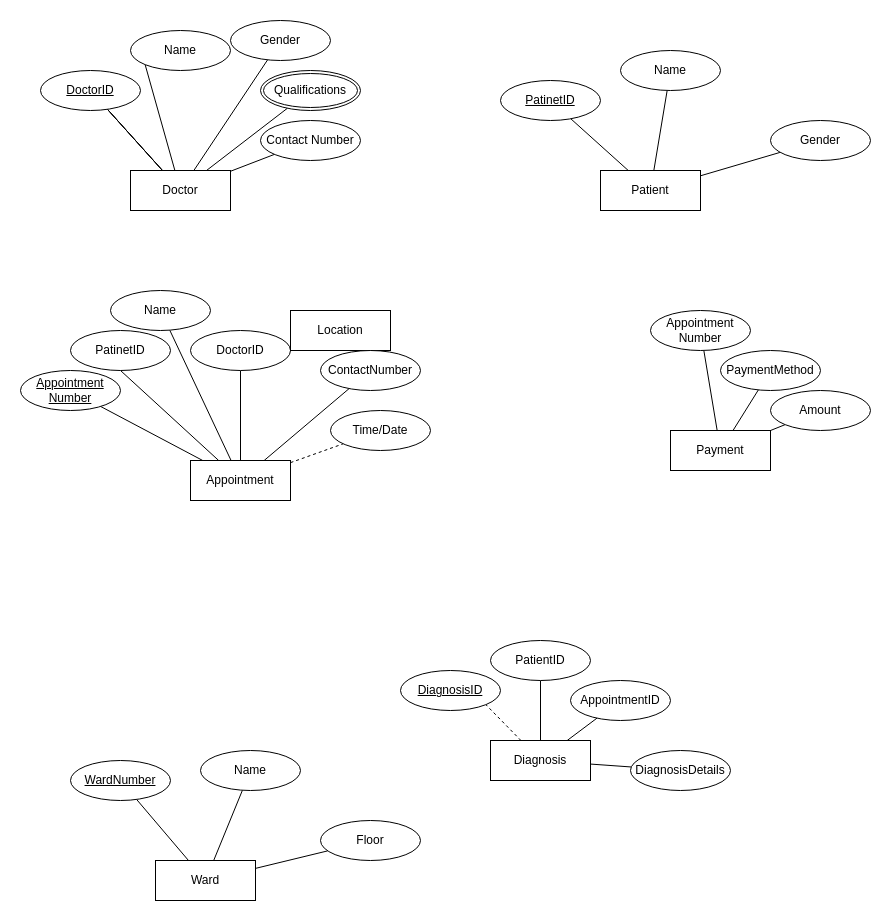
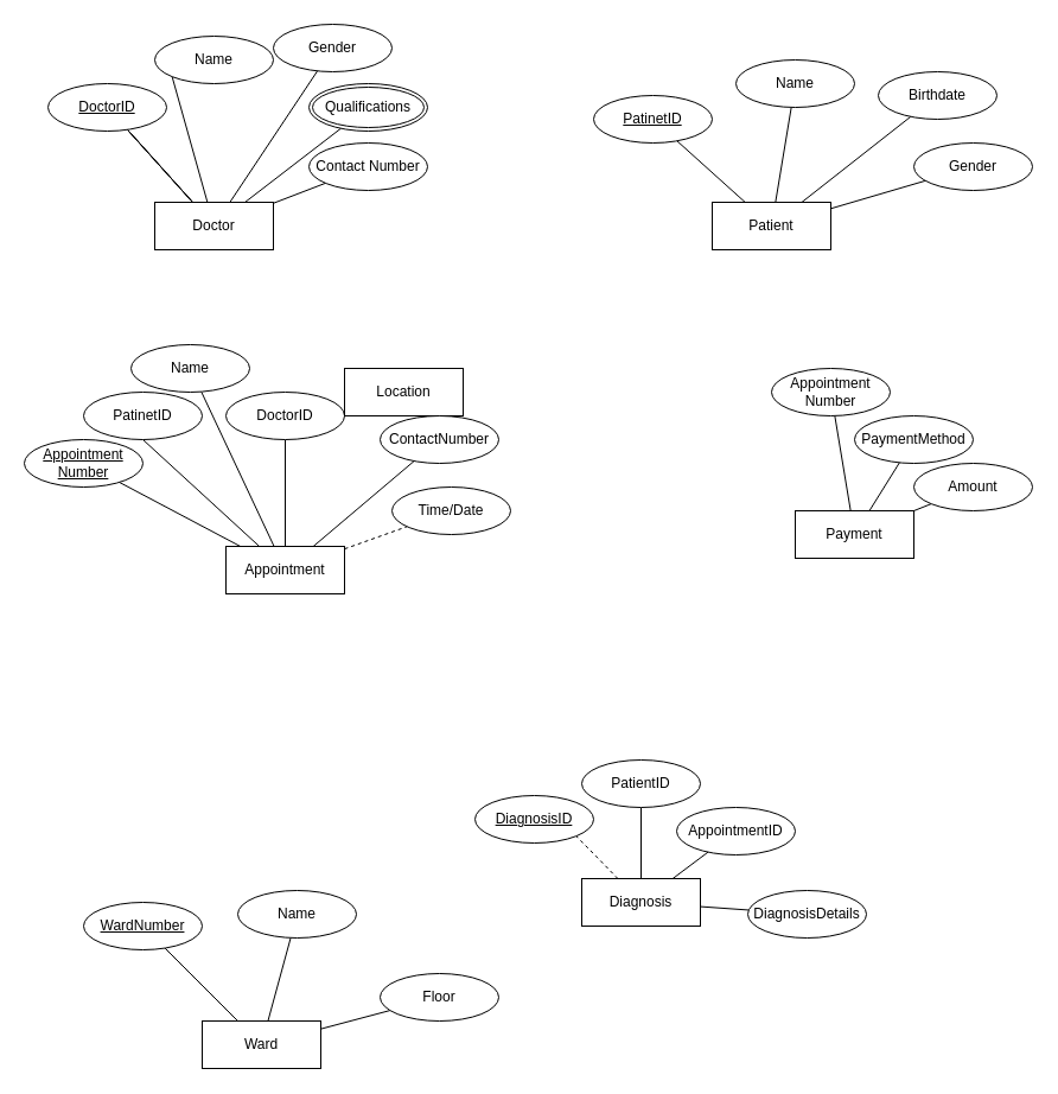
+ <mxCell id="39" value="Birthdate" style="ellipse;whiteSpace=wrap;html=1;align=center;" vertex="1" parent="1"><mxGeometry x="740" y="60" width="100" height="40" as="geometry" /></mxCell>
+ <mxCell id="11" style="edgeStyle=none;rounded=0;orthogonalLoop=1;jettySize=auto;html=1;endArrow=none;endFill=0;" edge="1" parent="1" source="13" target="39"><mxGeometry relative="1" as="geometry" /></mxCell>
- <mxCell id="57" value="Ward" style="whiteSpace=wrap;html=1;align=center;" vertex="1" parent="1"><mxGeometry x="155" y="860" width="100" height="40" as="geometry" /></mxCell>
+ <mxCell id="57" value="Ward" style="whiteSpace=wrap;html=1;align=center;" vertex="1" parent="1"><mxGeometry x="170" y="860" width="100" height="40" as="geometry" /></mxCell>
